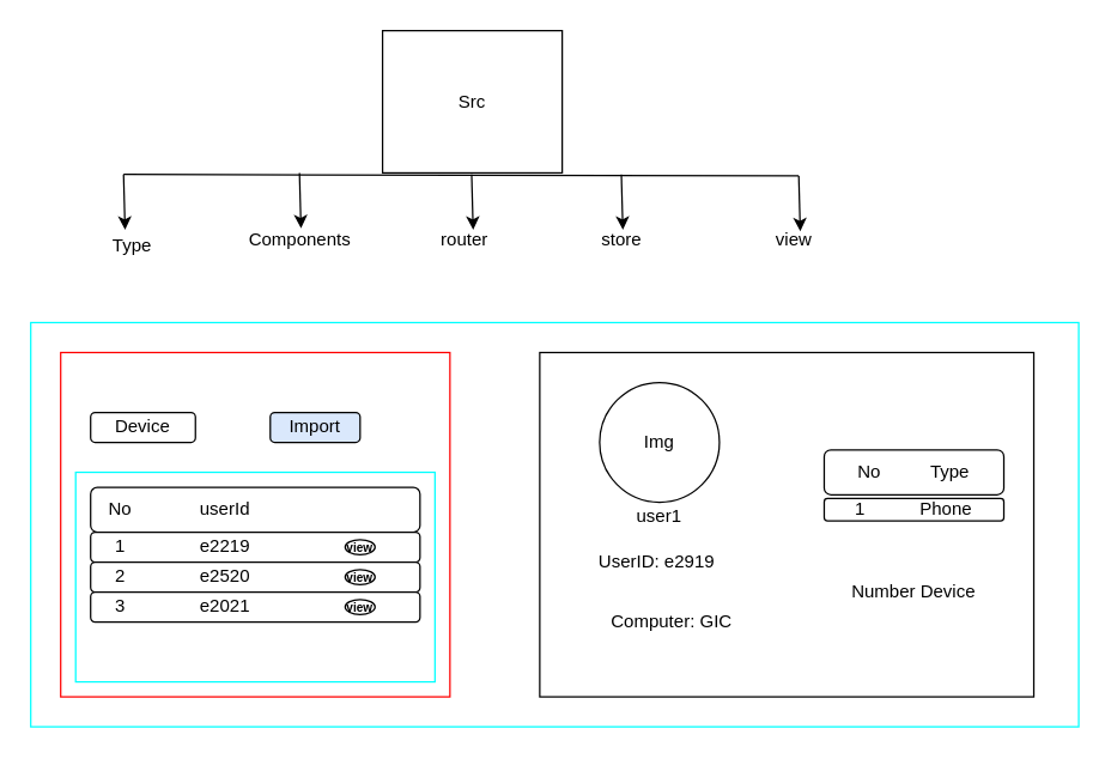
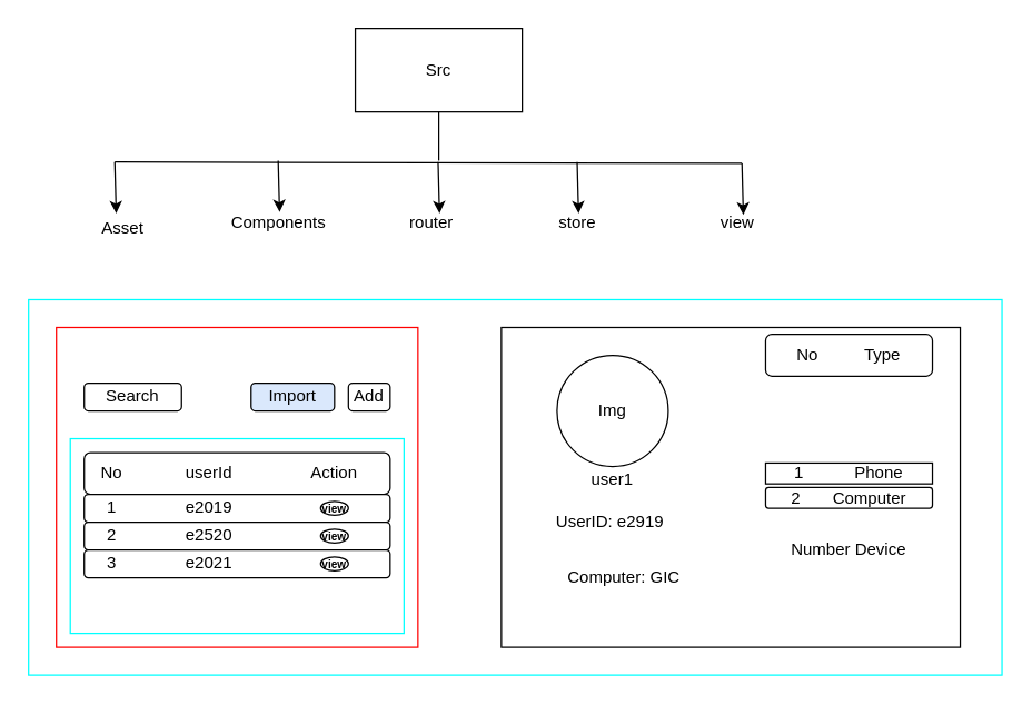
- <mxCell id="33" value="Src" style="rounded=0;whiteSpace=wrap;html=1;" vertex="1" parent="1"><mxGeometry x="255" y="20" width="120" height="95" as="geometry" /></mxCell>
+ <mxCell id="33" value="Src" style="rounded=0;whiteSpace=wrap;html=1;" vertex="1" parent="1"><mxGeometry x="255" y="20" width="120" height="60" as="geometry" /></mxCell>
- <mxCell id="34" value="Type" style="text;html=1;strokeColor=none;fillColor=none;align=center;verticalAlign=middle;whiteSpace=wrap;rounded=0;" vertex="1" parent="1"><mxGeometry x="58" y="149" width="60" height="30" as="geometry" /></mxCell>
+ <mxCell id="34" value="Asset" style="text;html=1;strokeColor=none;fillColor=none;align=center;verticalAlign=middle;whiteSpace=wrap;rounded=0;" vertex="1" parent="1"><mxGeometry x="58" y="149" width="60" height="30" as="geometry" /></mxCell>
- <mxCell id="22" value="Device" style="rounded=1;whiteSpace=wrap;html=1;" vertex="1" parent="1"><mxGeometry x="60" y="275" width="70" height="20" as="geometry" /></mxCell>
+ <mxCell id="22" value="Search" style="rounded=1;whiteSpace=wrap;html=1;" vertex="1" parent="1"><mxGeometry x="60" y="275" width="70" height="20" as="geometry" /></mxCell>
+ <mxCell id="24" value="Add" style="rounded=1;whiteSpace=wrap;html=1;" vertex="1" parent="1"><mxGeometry x="250" y="275" width="30" height="20" as="geometry" /></mxCell>
- <mxCell id="30" value="No&amp;nbsp; &amp;nbsp; &amp;nbsp; &amp;nbsp; &amp;nbsp; Type" style="rounded=1;whiteSpace=wrap;html=1;" vertex="1" parent="1"><mxGeometry x="550" y="300" width="120" height="30" as="geometry" /></mxCell>
+ <mxCell id="30" value="No&amp;nbsp; &amp;nbsp; &amp;nbsp; &amp;nbsp; &amp;nbsp; Type" style="rounded=1;whiteSpace=wrap;html=1;" vertex="1" parent="1"><mxGeometry x="550" y="240" width="120" height="30" as="geometry" /></mxCell>
+ <mxCell id="12" value="Action" style="text;html=1;strokeColor=none;fillColor=none;align=center;verticalAlign=middle;whiteSpace=wrap;rounded=0;" vertex="1" parent="1"><mxGeometry x="210" y="325" width="60" height="30" as="geometry" /></mxCell>
- <mxCell id="31" value="1&amp;nbsp; &amp;nbsp; &amp;nbsp; &amp;nbsp; &amp;nbsp; &amp;nbsp;Phone" style="rounded=1;whiteSpace=wrap;html=1;" vertex="1" parent="1"><mxGeometry x="550" y="332.5" width="120" height="15" as="geometry" /></mxCell>
+ <mxCell id="31" value="1&amp;nbsp; &amp;nbsp; &amp;nbsp; &amp;nbsp; &amp;nbsp; &amp;nbsp;Phone" style="whiteSpace=wrap;html=1;rounded=0;" vertex="1" parent="1"><mxGeometry x="550" y="332.5" width="120" height="15" as="geometry" /></mxCell>
+ <mxCell id="32" value="2&amp;nbsp; &amp;nbsp; &amp;nbsp; &amp;nbsp;Computer" style="rounded=1;whiteSpace=wrap;html=1;" vertex="1" parent="1"><mxGeometry x="550" y="350" width="120" height="15" as="geometry" /></mxCell>
- <mxCell id="16" value="e2219" style="text;html=1;strokeColor=none;fillColor=none;align=center;verticalAlign=middle;whiteSpace=wrap;rounded=0;" vertex="1" parent="1"><mxGeometry x="120" y="350" width="60" height="30" as="geometry" /></mxCell>
+ <mxCell id="16" value="e2019" style="text;html=1;strokeColor=none;fillColor=none;align=center;verticalAlign=middle;whiteSpace=wrap;rounded=0;" vertex="1" parent="1"><mxGeometry x="120" y="350" width="60" height="30" as="geometry" /></mxCell>
